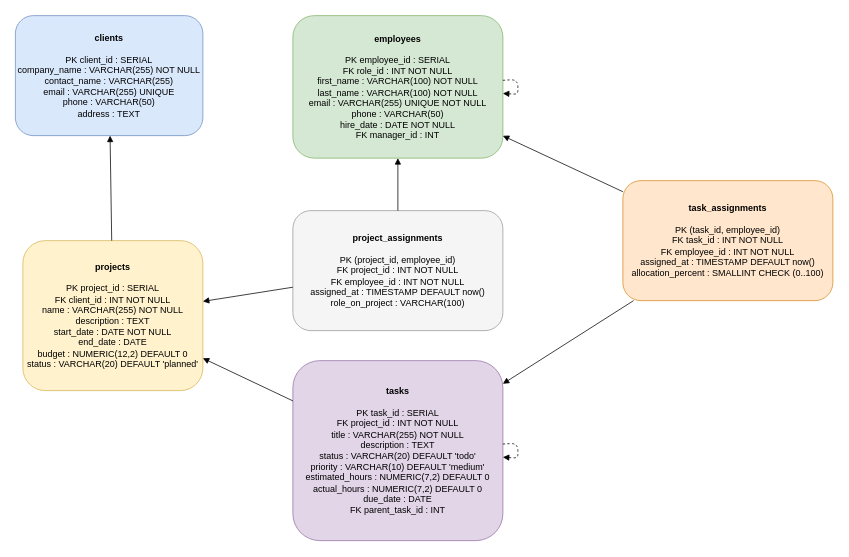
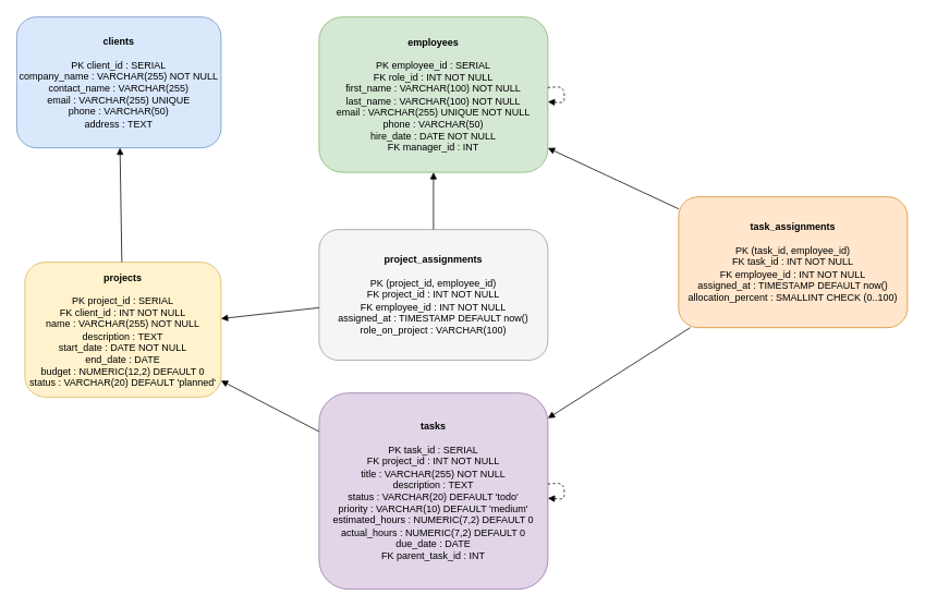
- <mxCell id="4" value="&lt;b&gt;projects&lt;/b&gt;&lt;div&gt;&lt;b&gt;&lt;br&gt;&lt;/b&gt;PK project_id : SERIAL&lt;br&gt;FK client_id : INT NOT NULL&lt;br&gt;name : VARCHAR(255) NOT NULL&lt;br&gt;description : TEXT&lt;br&gt;start_date : DATE NOT NULL&lt;br&gt;end_date : DATE&lt;br&gt;budget : NUMERIC(12,2) DEFAULT 0&lt;br&gt;status : VARCHAR(20) DEFAULT 'planned'&lt;/div&gt;" style="rounded=1;whiteSpace=wrap;html=1;fillColor=#fff2cc;strokeColor=#d6b656;" vertex="1" parent="1"><mxGeometry x="30" y="320" width="240" height="200" as="geometry" /></mxCell>
+ <mxCell id="4" value="&lt;b&gt;projects&lt;/b&gt;&lt;div&gt;&lt;b&gt;&lt;br&gt;&lt;/b&gt;PK project_id : SERIAL&lt;br&gt;FK client_id : INT NOT NULL&lt;br&gt;name : VARCHAR(255) NOT NULL&lt;br&gt;description : TEXT&lt;br&gt;start_date : DATE NOT NULL&lt;br&gt;end_date : DATE&lt;br&gt;budget : NUMERIC(12,2) DEFAULT 0&lt;br&gt;status : VARCHAR(20) DEFAULT 'planned'&lt;/div&gt;" style="rounded=1;whiteSpace=wrap;html=1;fillColor=#fff2cc;strokeColor=#d6b656;" vertex="1" parent="1"><mxGeometry x="30" y="320" width="240" height="165" as="geometry" /></mxCell>
